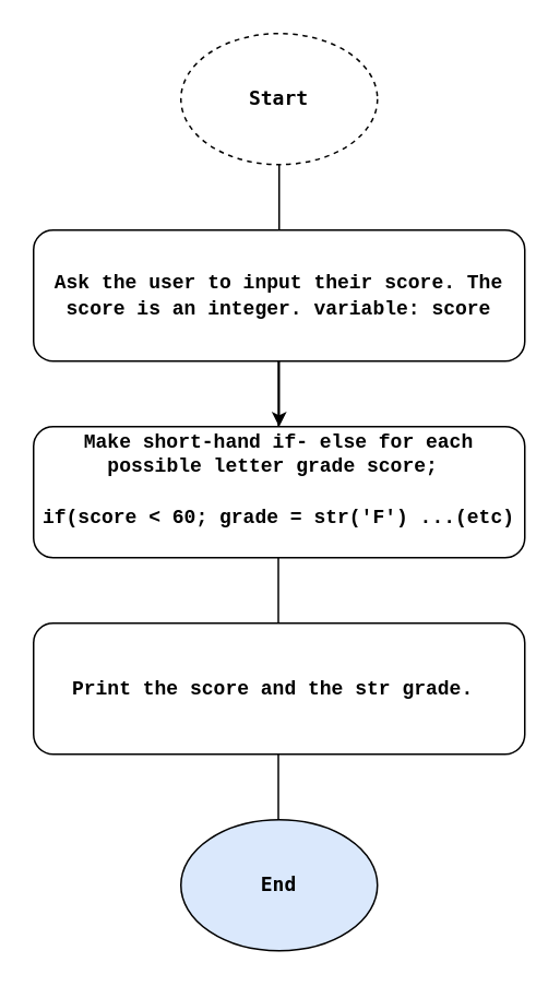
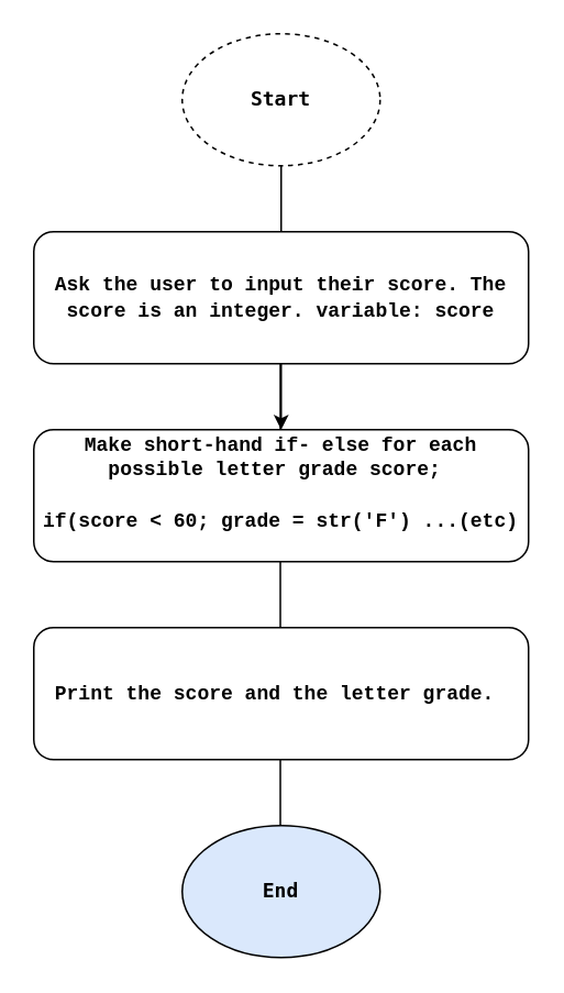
- <mxCell id="10" value="&lt;h4&gt;&lt;font face=&quot;Courier New&quot;&gt;Print the score and the str grade.&amp;nbsp;&lt;/font&gt;&lt;/h4&gt;" style="rounded=1;whiteSpace=wrap;html=1;" vertex="1" parent="1"><mxGeometry x="20" y="380" width="300" height="80" as="geometry" /></mxCell>
+ <mxCell id="10" value="&lt;h4&gt;&lt;font face=&quot;Courier New&quot;&gt;Print the score and the letter grade.&amp;nbsp;&lt;/font&gt;&lt;/h4&gt;" style="rounded=1;whiteSpace=wrap;html=1;" vertex="1" parent="1"><mxGeometry x="20" y="380" width="300" height="80" as="geometry" /></mxCell>
